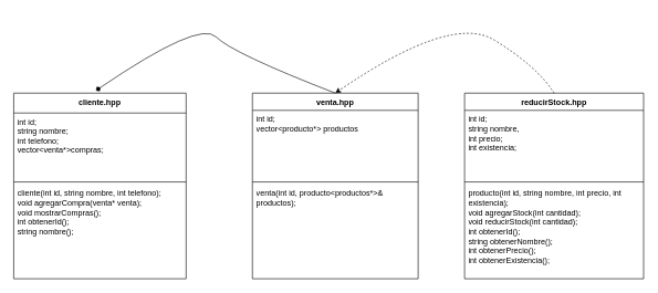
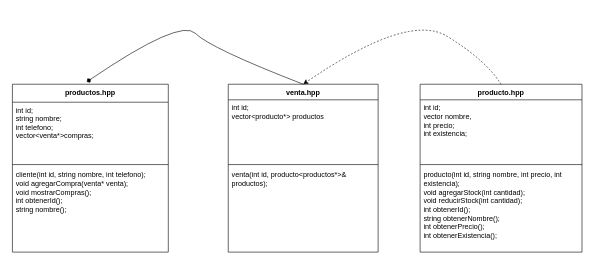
- <mxCell id="2" value="cliente.hpp" style="swimlane;fontStyle=1;align=center;verticalAlign=top;childLayout=stackLayout;horizontal=1;startSize=30;horizontalStack=0;resizeParent=1;resizeParentMax=0;resizeLast=0;collapsible=1;marginBottom=0;whiteSpace=wrap;html=1;" vertex="1" parent="1"><mxGeometry x="20" y="140" width="260" height="280" as="geometry"><mxRectangle x="230" y="600" width="100" height="30" as="alternateBounds" /></mxGeometry></mxCell>
+ <mxCell id="2" value="productos.hpp" style="swimlane;fontStyle=1;align=center;verticalAlign=top;childLayout=stackLayout;horizontal=1;startSize=30;horizontalStack=0;resizeParent=1;resizeParentMax=0;resizeLast=0;collapsible=1;marginBottom=0;whiteSpace=wrap;html=1;" vertex="1" parent="1"><mxGeometry x="20" y="140" width="260" height="280" as="geometry"><mxRectangle x="230" y="600" width="100" height="30" as="alternateBounds" /></mxGeometry></mxCell>
- <mxCell id="10" value="reducirStock.hpp" style="swimlane;fontStyle=1;align=center;verticalAlign=top;childLayout=stackLayout;horizontal=1;startSize=26;horizontalStack=0;resizeParent=1;resizeParentMax=0;resizeLast=0;collapsible=1;marginBottom=0;whiteSpace=wrap;html=1;" vertex="1" parent="1"><mxGeometry x="700" y="140" width="270" height="280" as="geometry" /></mxCell>
+ <mxCell id="10" value="producto.hpp" style="swimlane;fontStyle=1;align=center;verticalAlign=top;childLayout=stackLayout;horizontal=1;startSize=26;horizontalStack=0;resizeParent=1;resizeParentMax=0;resizeLast=0;collapsible=1;marginBottom=0;whiteSpace=wrap;html=1;" vertex="1" parent="1"><mxGeometry x="700" y="140" width="270" height="280" as="geometry" /></mxCell>
- <mxCell id="11" value="int id;&lt;div&gt;string nombre,&lt;/div&gt;&lt;div&gt;int precio;&lt;/div&gt;&lt;div&gt;int existencia;&lt;/div&gt;" style="text;strokeColor=none;fillColor=none;align=left;verticalAlign=top;spacingLeft=4;spacingRight=4;overflow=hidden;rotatable=0;points=[[0,0.5],[1,0.5]];portConstraint=eastwest;whiteSpace=wrap;html=1;" vertex="1" parent="10"><mxGeometry y="26" width="270" height="104" as="geometry" /></mxCell>
+ <mxCell id="11" value="int id;&lt;div&gt;vector nombre,&lt;/div&gt;&lt;div&gt;int precio;&lt;/div&gt;&lt;div&gt;int existencia;&lt;/div&gt;" style="text;strokeColor=none;fillColor=none;align=left;verticalAlign=top;spacingLeft=4;spacingRight=4;overflow=hidden;rotatable=0;points=[[0,0.5],[1,0.5]];portConstraint=eastwest;whiteSpace=wrap;html=1;" vertex="1" parent="10"><mxGeometry y="26" width="270" height="104" as="geometry" /></mxCell>
